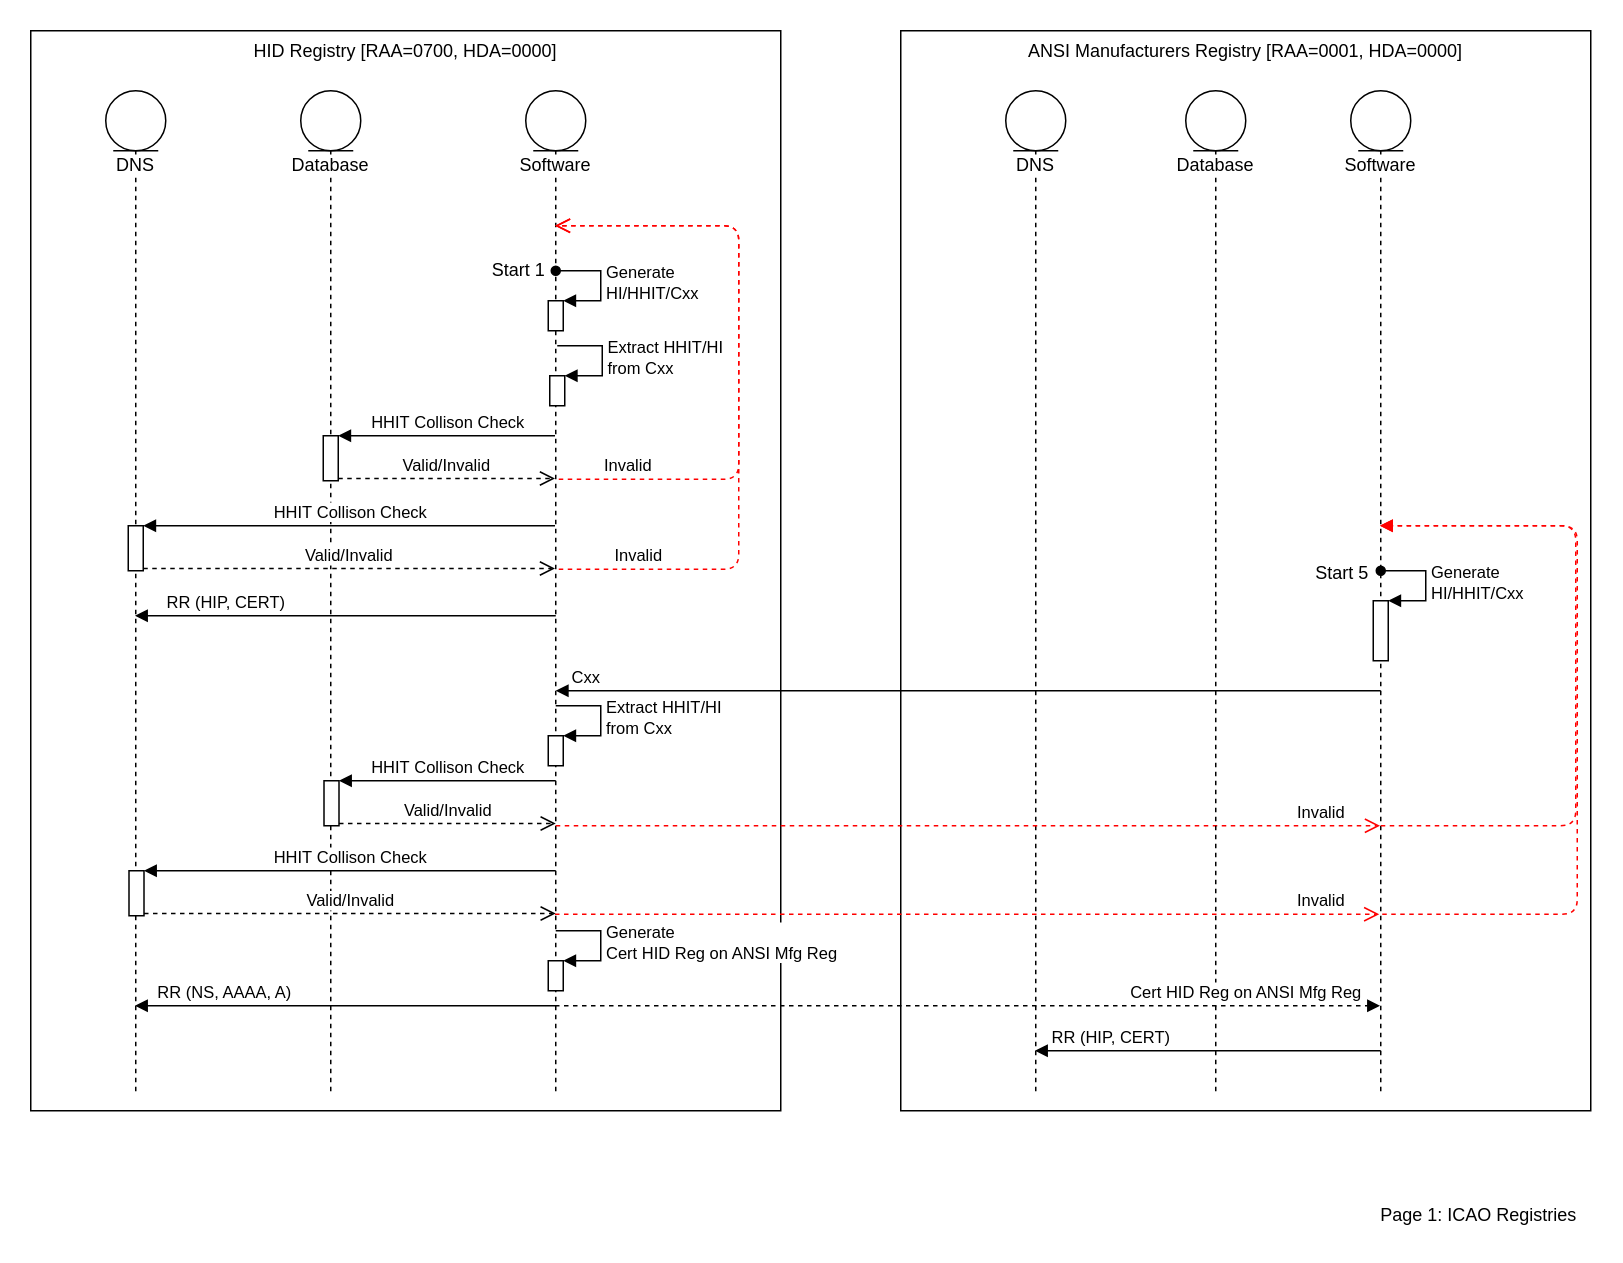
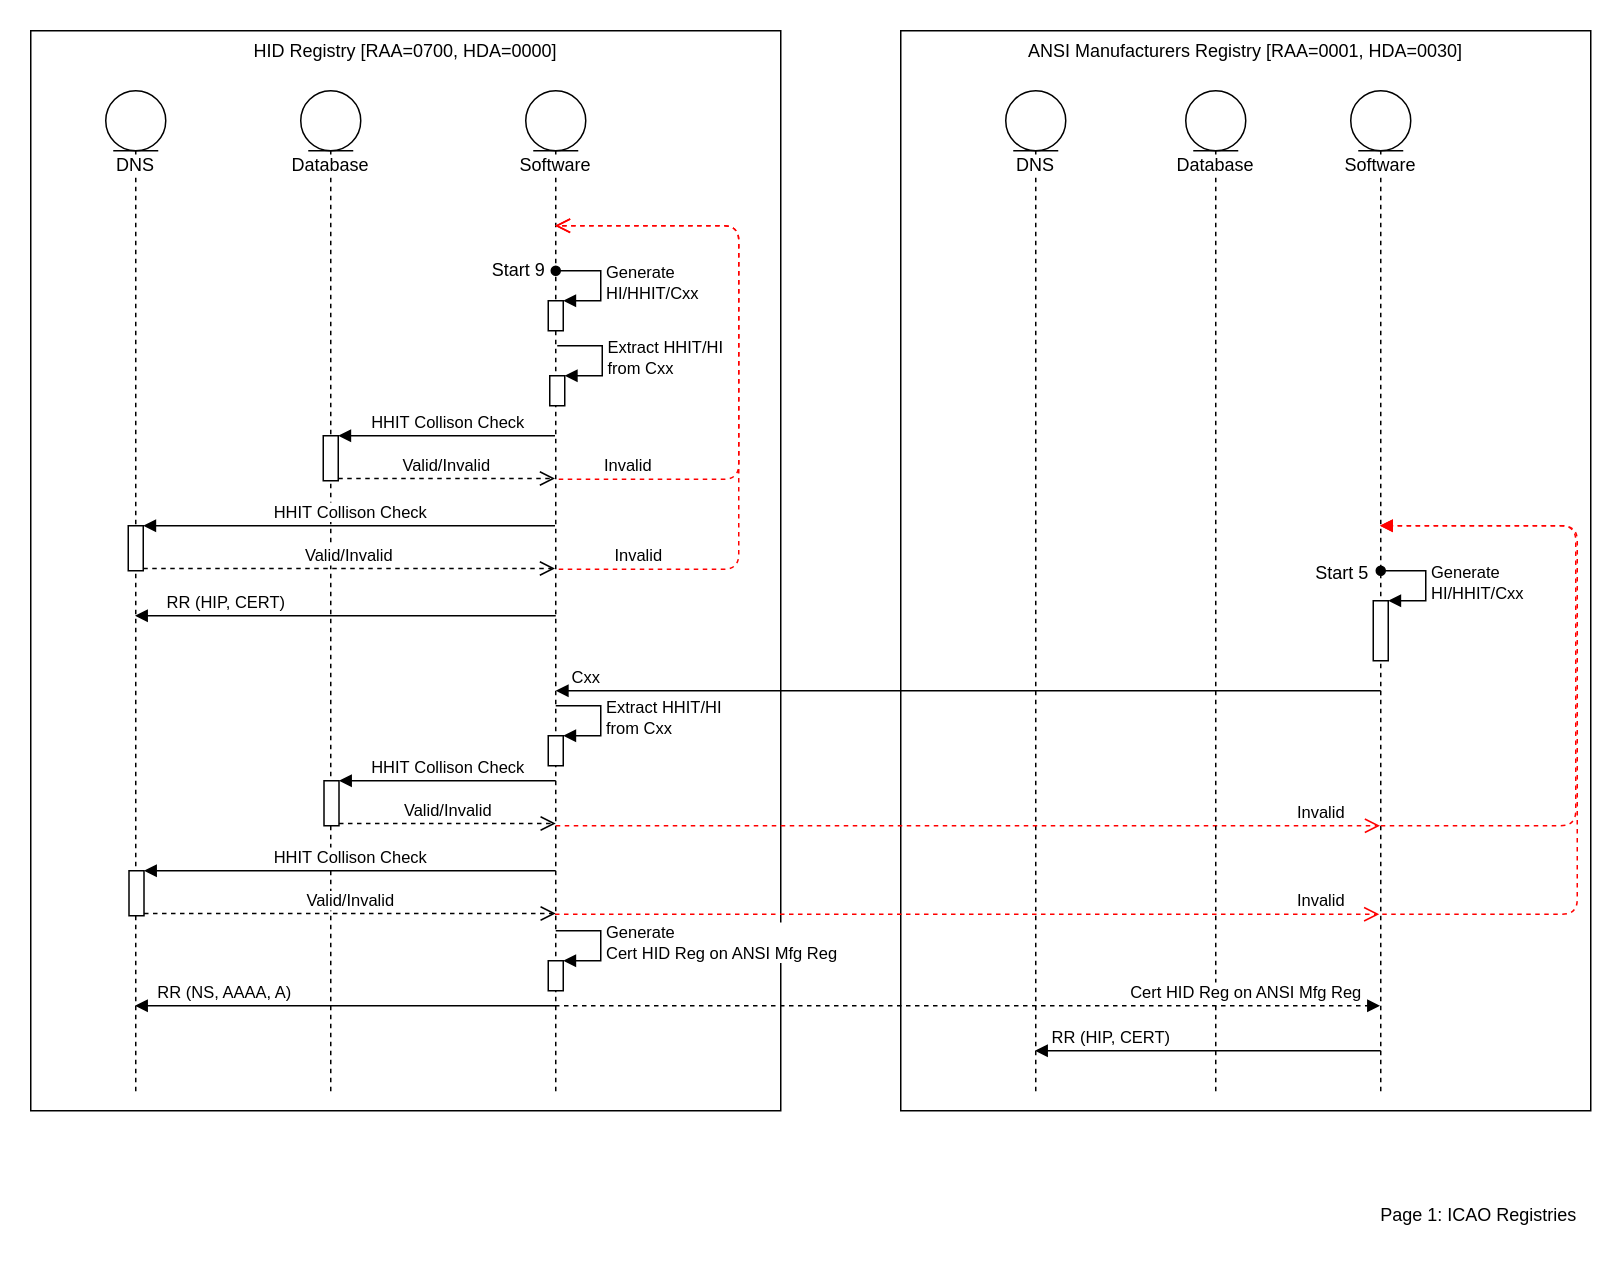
- <mxCell id="2" value="ANSI Manufacturers Registry [RAA=0001, HDA=0000]" style="rounded=0;whiteSpace=wrap;html=1;shadow=0;labelBackgroundColor=#ffffff;fillColor=#FFFFFF;verticalAlign=top;" parent="1" vertex="1"><mxGeometry x="600" y="20" width="460" height="720" as="geometry" /></mxCell>
+ <mxCell id="2" value="ANSI Manufacturers Registry [RAA=0001, HDA=0030]" style="rounded=0;whiteSpace=wrap;html=1;shadow=0;labelBackgroundColor=#ffffff;fillColor=#FFFFFF;verticalAlign=top;" parent="1" vertex="1"><mxGeometry x="600" y="20" width="460" height="720" as="geometry" /></mxCell>
- <mxCell id="31" value="Start 1" style="text;html=1;resizable=0;autosize=1;align=center;verticalAlign=middle;points=[];fillColor=none;strokeColor=none;rounded=0;shadow=0;labelBackgroundColor=#ffffff;" parent="1" vertex="1"><mxGeometry x="320" y="170" width="50" height="20" as="geometry" /></mxCell>
+ <mxCell id="31" value="Start 9" style="text;html=1;resizable=0;autosize=1;align=center;verticalAlign=middle;points=[];fillColor=none;strokeColor=none;rounded=0;shadow=0;labelBackgroundColor=#ffffff;" parent="1" vertex="1"><mxGeometry x="320" y="170" width="50" height="20" as="geometry" /></mxCell>
